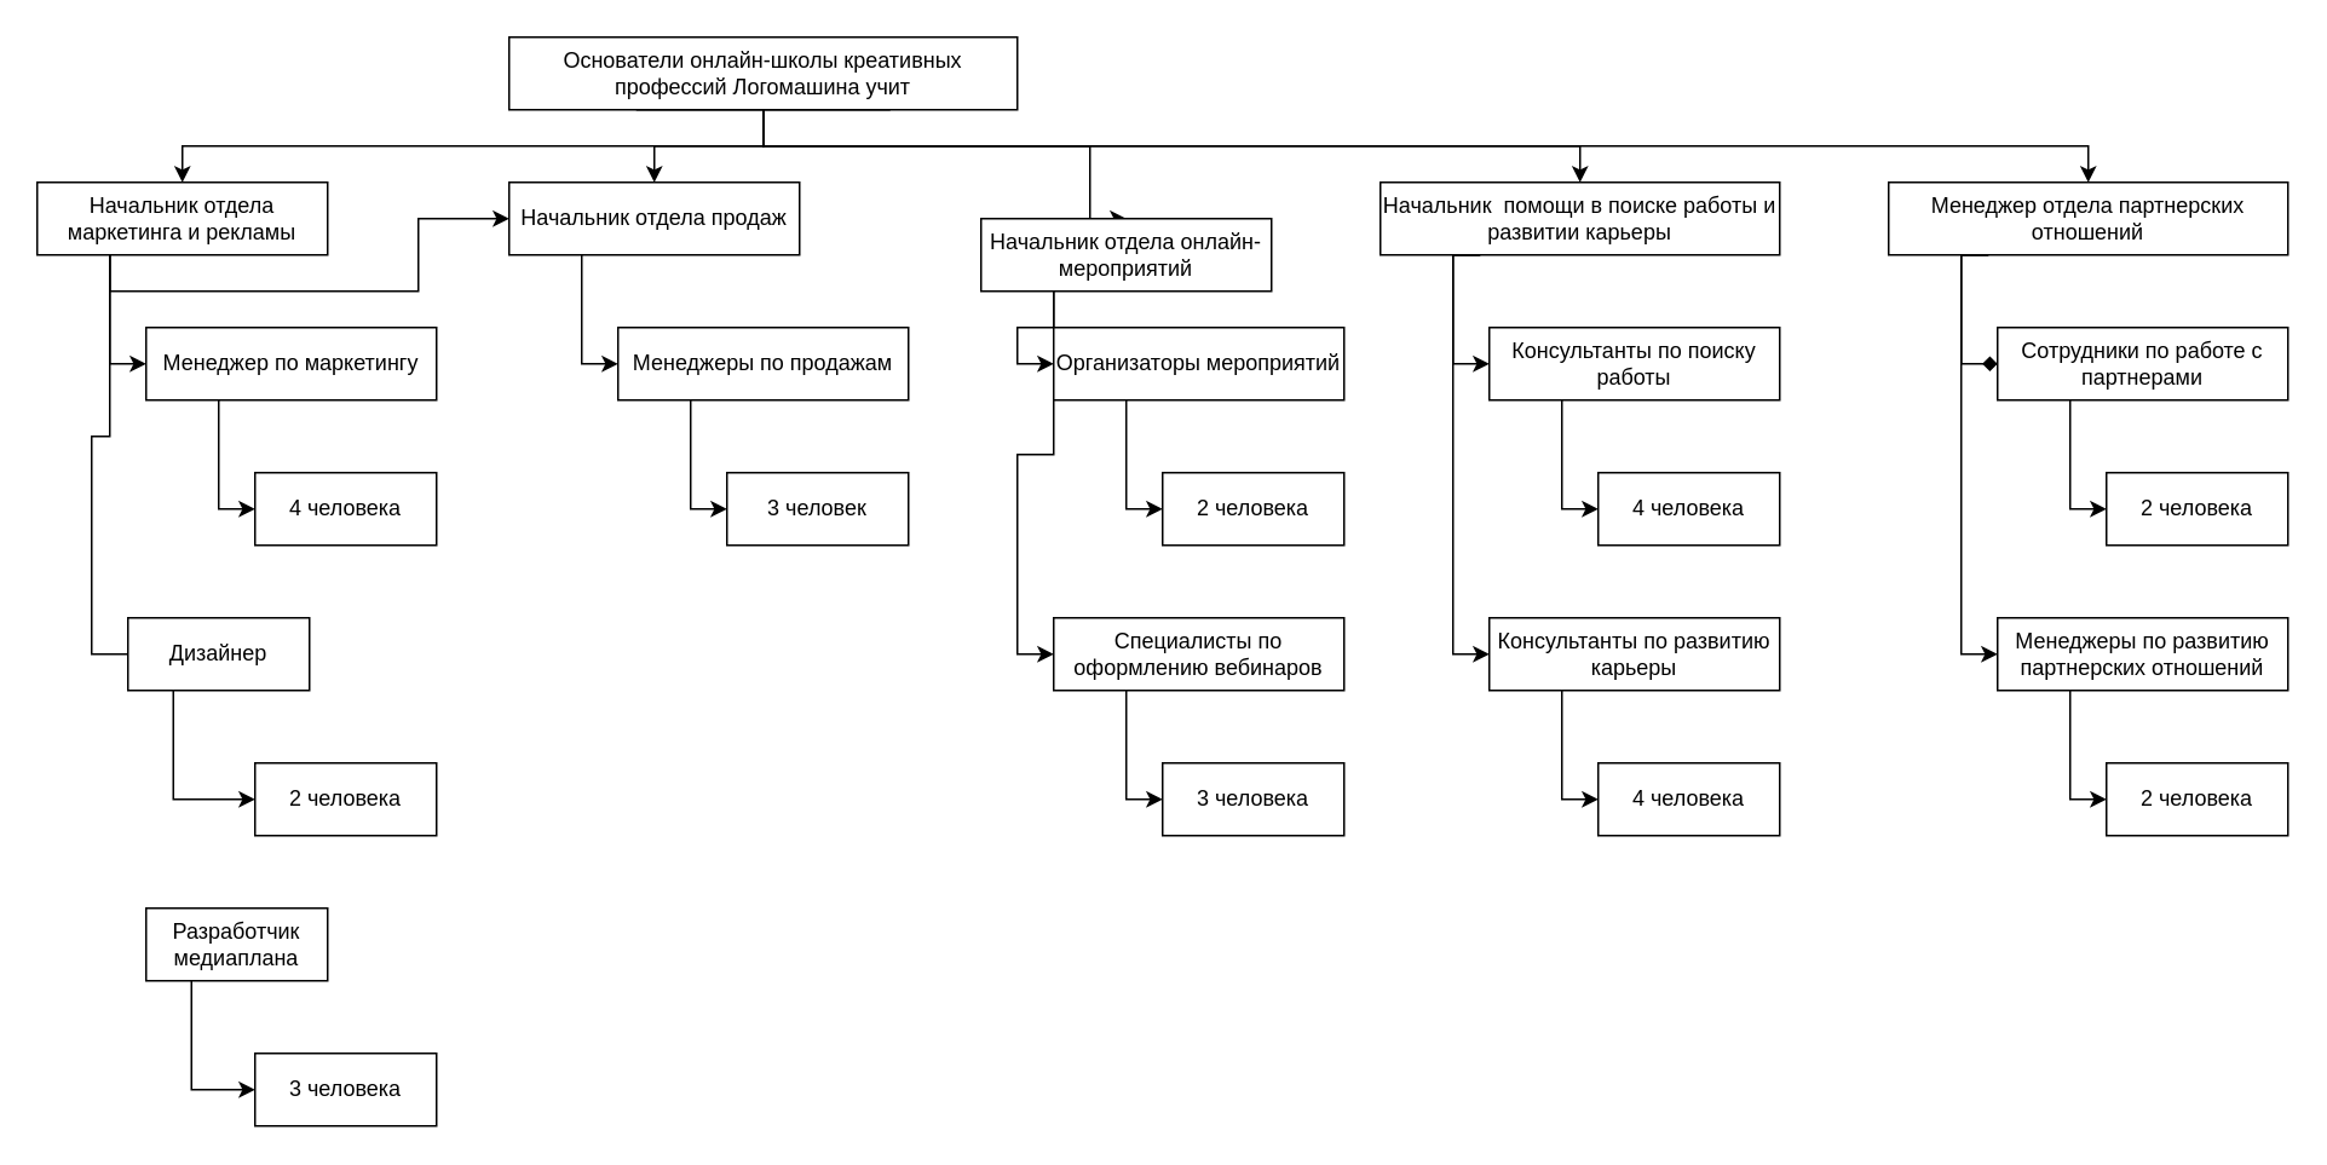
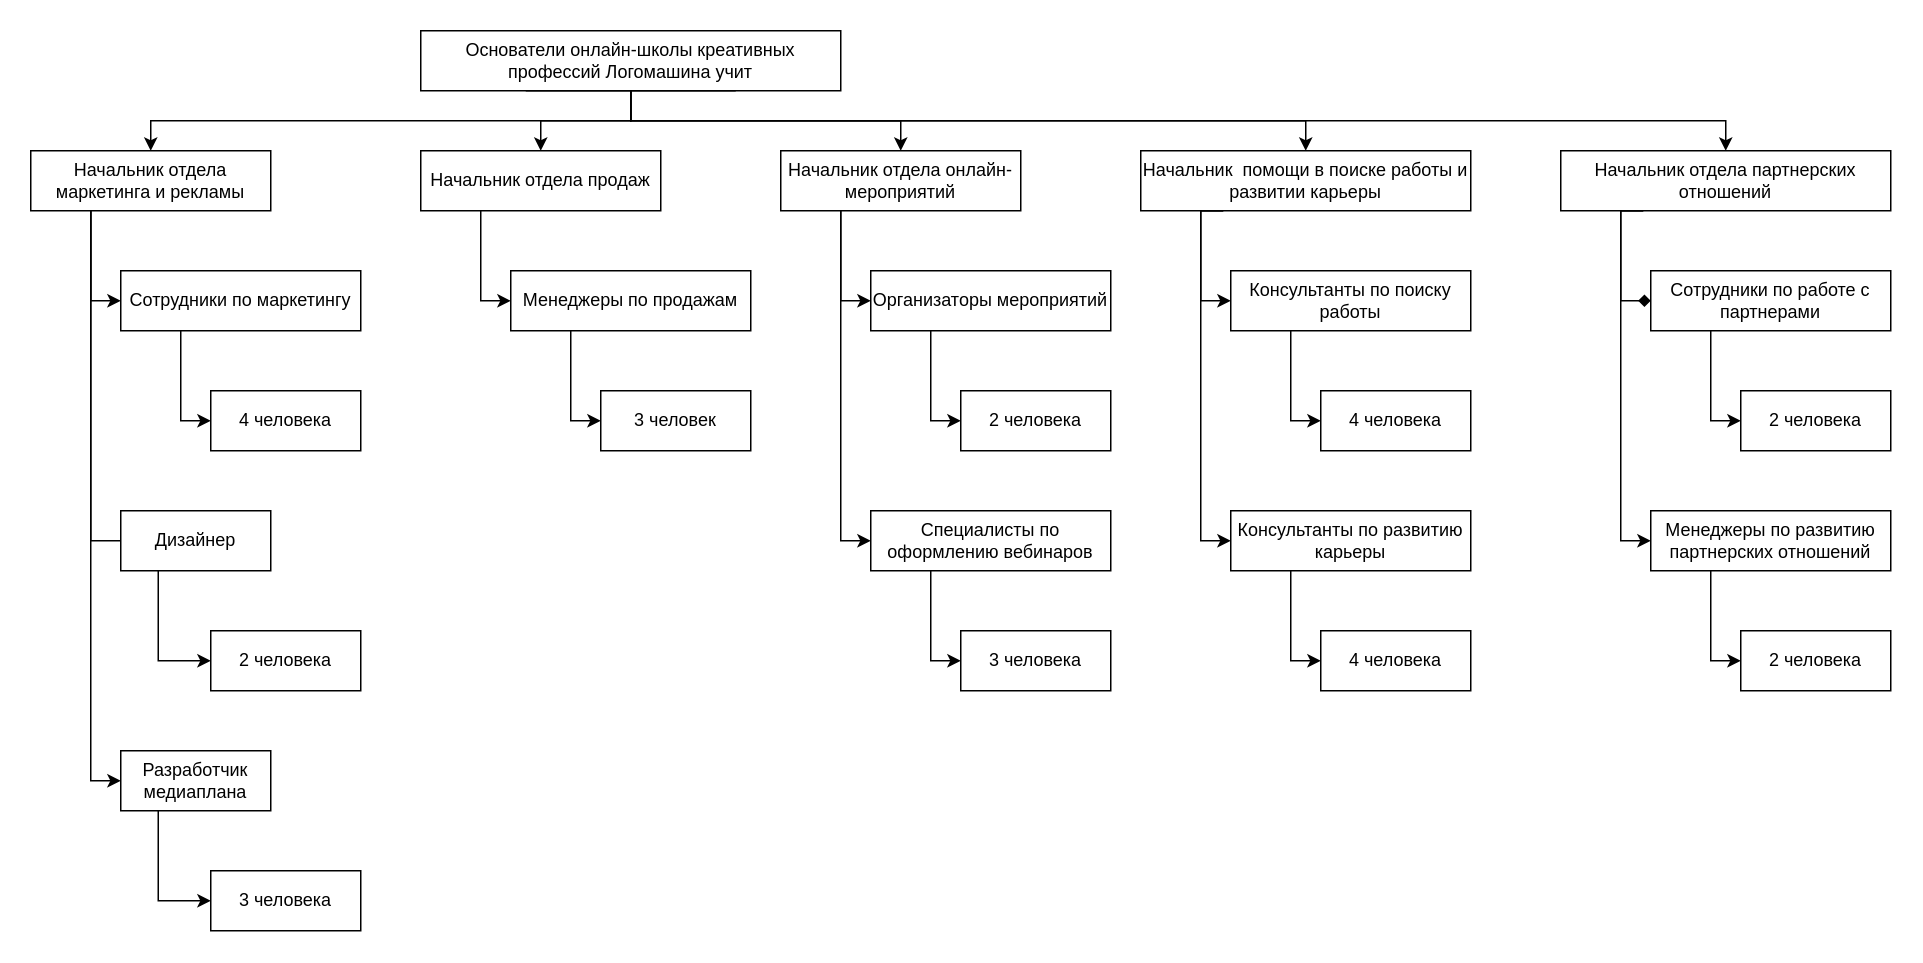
- <mxCell id="46" value="Менеджер отдела партнерских отношений" style="rounded=0;whiteSpace=wrap;html=1;" vertex="1" parent="1"><mxGeometry x="1040" y="100" width="220" height="40" as="geometry" /></mxCell>
+ <mxCell id="46" value="Начальник отдела партнерских отношений" style="rounded=0;whiteSpace=wrap;html=1;" vertex="1" parent="1"><mxGeometry x="1040" y="100" width="220" height="40" as="geometry" /></mxCell>
- <mxCell id="28" value="Начальник отдела онлайн-мероприятий" style="rounded=0;whiteSpace=wrap;html=1;" vertex="1" parent="1"><mxGeometry x="540" y="120" width="160" height="40" as="geometry" /></mxCell>
+ <mxCell id="28" value="Начальник отдела онлайн-мероприятий" style="rounded=0;whiteSpace=wrap;html=1;" vertex="1" parent="1"><mxGeometry x="520" y="100" width="160" height="40" as="geometry" /></mxCell>
- <mxCell id="10" style="edgeStyle=orthogonalEdgeStyle;rounded=0;orthogonalLoop=1;jettySize=auto;html=1;exitX=0.25;exitY=1;exitDx=0;exitDy=0;" edge="1" parent="1" source="11" target="19"><mxGeometry relative="1" as="geometry" /></mxCell>
+ <mxCell id="10" style="edgeStyle=orthogonalEdgeStyle;rounded=0;orthogonalLoop=1;jettySize=auto;html=1;exitX=0.25;exitY=1;exitDx=0;exitDy=0;entryX=0;entryY=0.5;entryDx=0;entryDy=0;" edge="1" parent="1" source="11" target="17"><mxGeometry relative="1" as="geometry" /></mxCell>
- <mxCell id="13" value="&lt;div&gt;Менеджер по маркетингу&lt;/div&gt;" style="rounded=0;whiteSpace=wrap;html=1;" vertex="1" parent="1"><mxGeometry x="80" y="180" width="160" height="40" as="geometry" /></mxCell>
+ <mxCell id="13" value="&lt;div&gt;Сотрудники по маркетингу&lt;/div&gt;" style="rounded=0;whiteSpace=wrap;html=1;" vertex="1" parent="1"><mxGeometry x="80" y="180" width="160" height="40" as="geometry" /></mxCell>
- <mxCell id="15" value="&lt;div&gt;Дизайнер&lt;/div&gt;" style="rounded=0;whiteSpace=wrap;html=1;" vertex="1" parent="1"><mxGeometry x="70" y="340" width="100" height="40" as="geometry" /></mxCell>
+ <mxCell id="15" value="&lt;div&gt;Дизайнер&lt;/div&gt;" style="rounded=0;whiteSpace=wrap;html=1;" vertex="1" parent="1"><mxGeometry x="80" y="340" width="100" height="40" as="geometry" /></mxCell>
